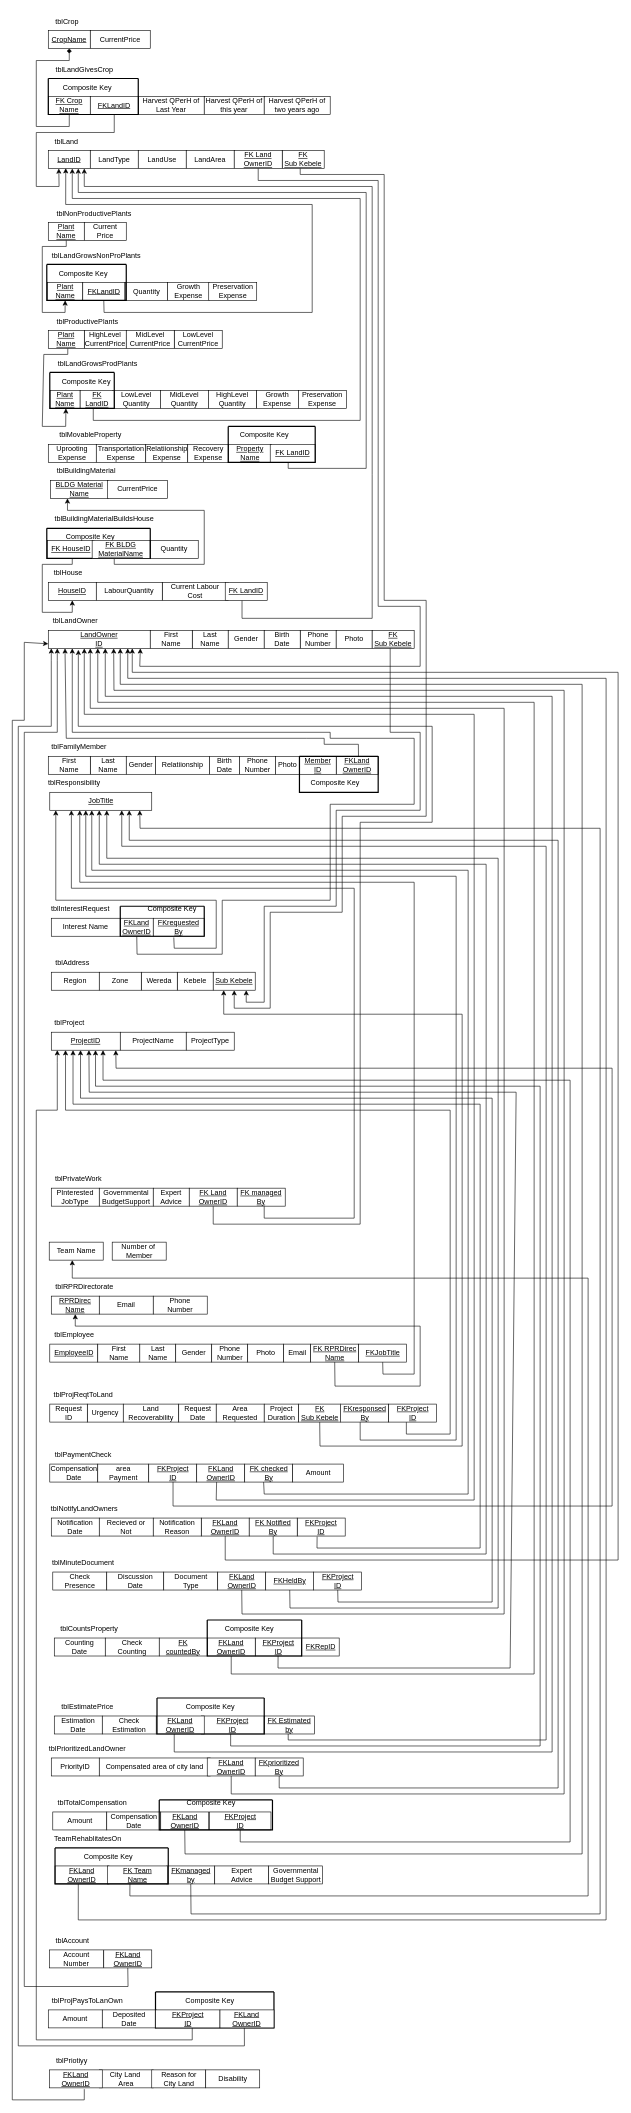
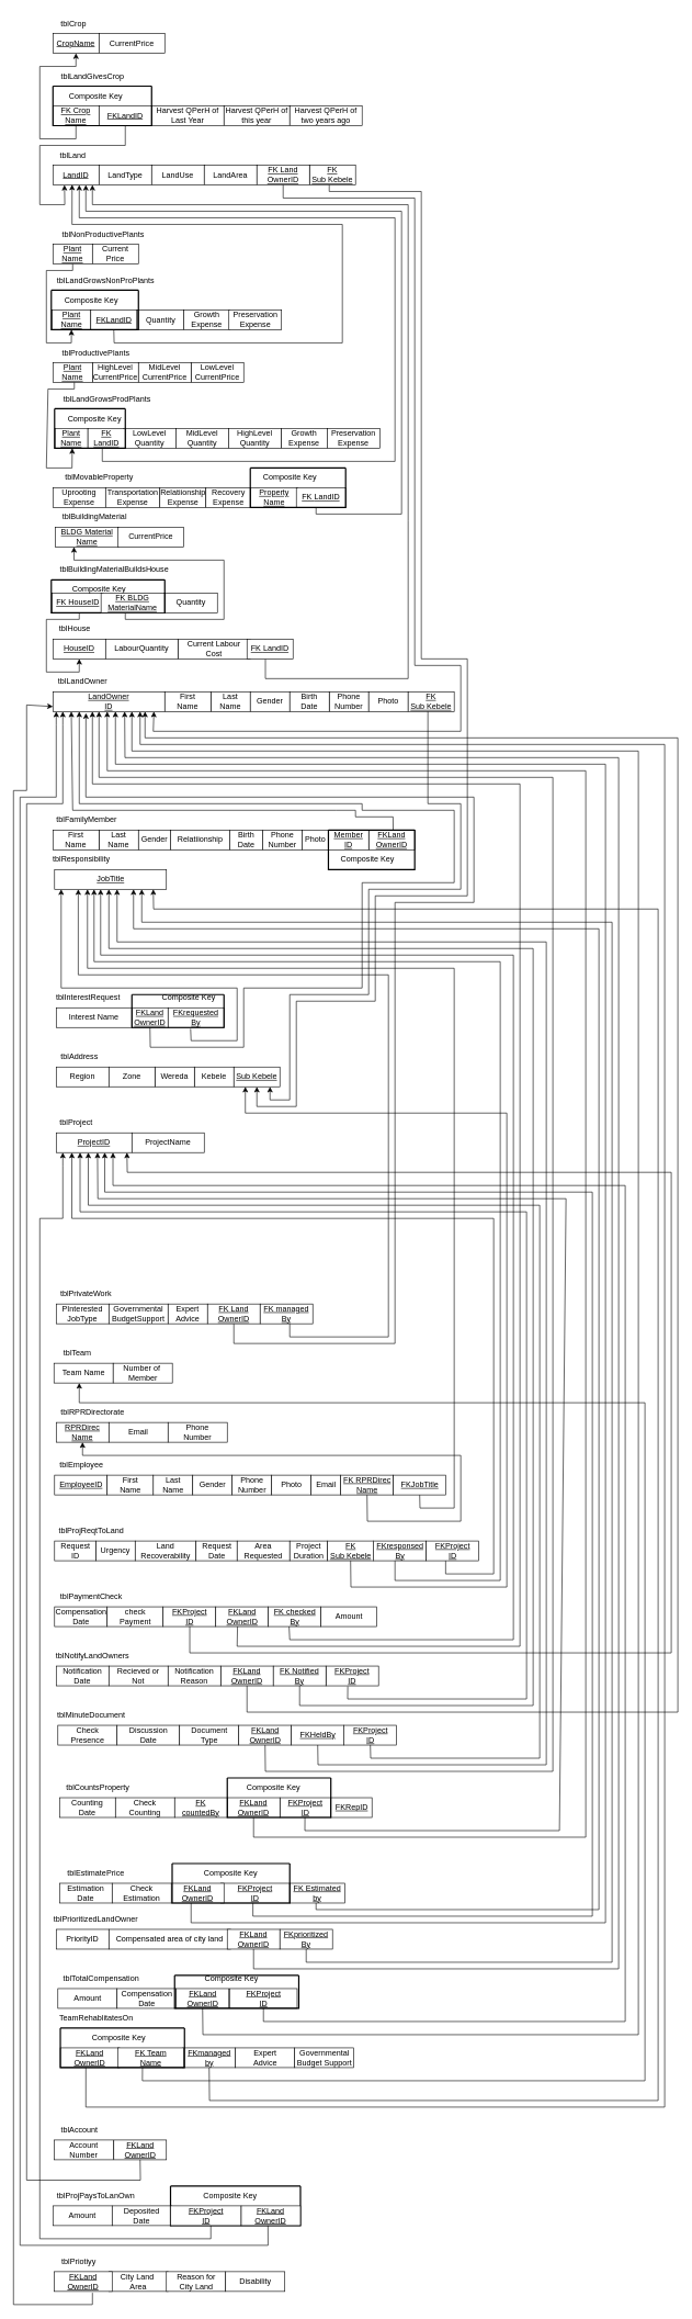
- <mxCell id="17" value="" style="endArrow=diamond;html=1;rounded=0;entryX=0.5;entryY=1;entryDx=0;entryDy=0;exitX=0.5;exitY=1;exitDx=0;exitDy=0;" parent="1" source="8" target="3" edge="1"><mxGeometry width="50" height="50" relative="1" as="geometry"><mxPoint x="190" y="230" as="sourcePoint" /><mxPoint x="390" y="160" as="targetPoint" /><Array as="points"><mxPoint x="115" y="210" /><mxPoint x="60" y="210" /><mxPoint x="60" y="100" /><mxPoint x="115" y="100" /></Array></mxGeometry></mxCell>
+ <mxCell id="17" value="" style="endArrow=classic;html=1;rounded=0;entryX=0.5;entryY=1;entryDx=0;entryDy=0;exitX=0.5;exitY=1;exitDx=0;exitDy=0;" parent="1" source="8" target="3" edge="1"><mxGeometry width="50" height="50" relative="1" as="geometry"><mxPoint x="190" y="230" as="sourcePoint" /><mxPoint x="390" y="160" as="targetPoint" /><Array as="points"><mxPoint x="115" y="210" /><mxPoint x="60" y="210" /><mxPoint x="60" y="100" /><mxPoint x="115" y="100" /></Array></mxGeometry></mxCell>
- <mxCell id="110" value="ProjectType" style="rounded=0;whiteSpace=wrap;html=1;" parent="1" vertex="1"><mxGeometry x="310" y="1720" width="80" height="30" as="geometry" /></mxCell>
+ <mxCell id="239" value="tblTeam" style="text;html=1;align=center;verticalAlign=middle;resizable=0;points=[];autosize=1;strokeColor=none;fillColor=none;" vertex="1" parent="1"><mxGeometry x="81.56" y="2040" width="70" height="30" as="geometry" /></mxCell>
- <mxCell id="240" value="Number of&amp;nbsp;&lt;br&gt;Member" style="rounded=0;whiteSpace=wrap;html=1;" vertex="1" parent="1"><mxGeometry x="186.56" y="2070" width="90" height="30" as="geometry" /></mxCell>
+ <mxCell id="240" value="Number of&amp;nbsp;&lt;br&gt;Member" style="rounded=0;whiteSpace=wrap;html=1;" vertex="1" parent="1"><mxGeometry x="171.56" y="2070" width="90" height="30" as="geometry" /></mxCell>
- <mxCell id="151" value="area&lt;br&gt;Payment" style="rounded=0;whiteSpace=wrap;html=1;" parent="1" vertex="1"><mxGeometry x="162.5" y="2440" width="85" height="30" as="geometry" /></mxCell>
+ <mxCell id="151" value="check&lt;br&gt;Payment" style="rounded=0;whiteSpace=wrap;html=1;" parent="1" vertex="1"><mxGeometry x="162.5" y="2440" width="85" height="30" as="geometry" /></mxCell>
